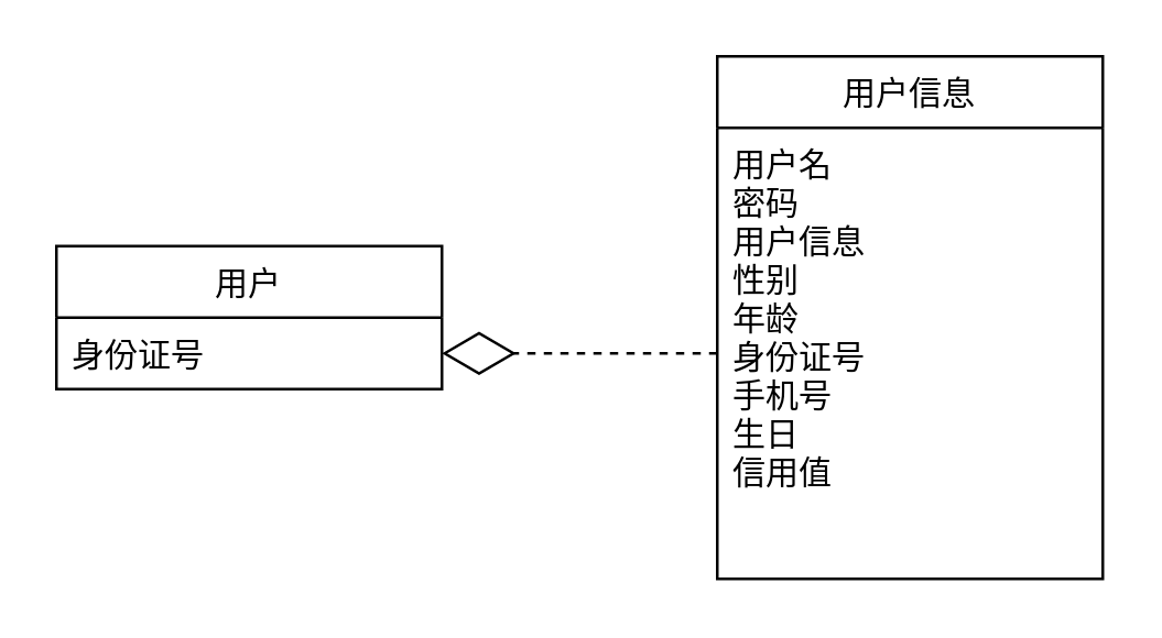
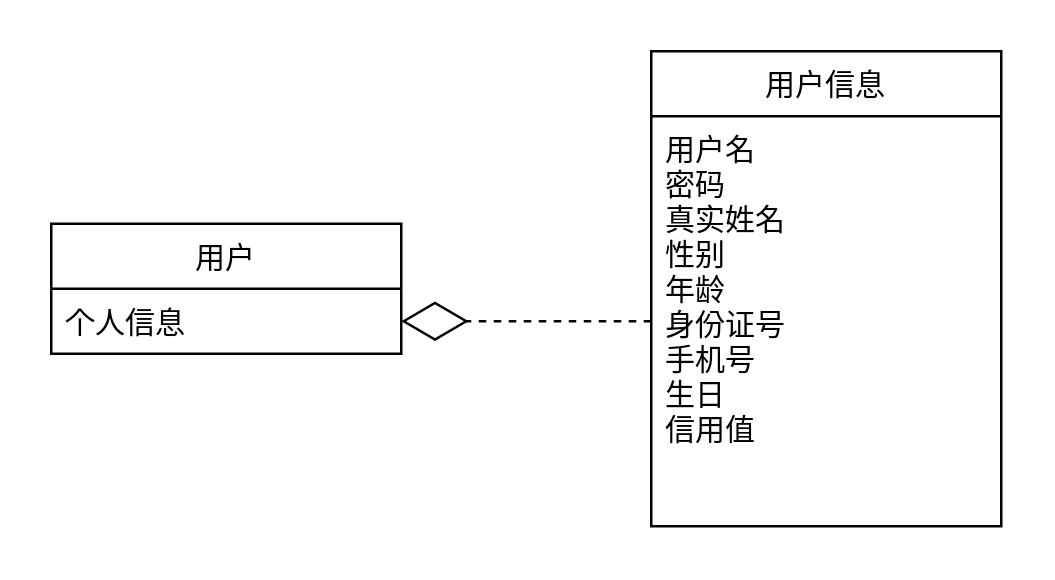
- <mxCell id="5" value="用户名&#10;密码&#10;用户信息&#10;性别&#10;年龄&#10;身份证号&#10;手机号&#10;生日&#10;信用值&#10;&#10;" style="text;strokeColor=none;fillColor=none;align=left;verticalAlign=top;spacingLeft=4;spacingRight=4;overflow=hidden;rotatable=0;points=[[0,0.5],[1,0.5]];portConstraint=eastwest;" parent="4" vertex="1"><mxGeometry y="26" width="140" height="164" as="geometry" /></mxCell>
+ <mxCell id="5" value="用户名&#10;密码&#10;真实姓名&#10;性别&#10;年龄&#10;身份证号&#10;手机号&#10;生日&#10;信用值&#10;&#10;" style="text;strokeColor=none;fillColor=none;align=left;verticalAlign=top;spacingLeft=4;spacingRight=4;overflow=hidden;rotatable=0;points=[[0,0.5],[1,0.5]];portConstraint=eastwest;" parent="4" vertex="1"><mxGeometry y="26" width="140" height="164" as="geometry" /></mxCell>
- <mxCell id="3" value="身份证号" style="text;strokeColor=none;fillColor=none;align=left;verticalAlign=top;spacingLeft=4;spacingRight=4;overflow=hidden;rotatable=0;points=[[0,0.5],[1,0.5]];portConstraint=eastwest;" parent="2" vertex="1"><mxGeometry y="26" width="140" height="26" as="geometry" /></mxCell>
+ <mxCell id="3" value="个人信息" style="text;strokeColor=none;fillColor=none;align=left;verticalAlign=top;spacingLeft=4;spacingRight=4;overflow=hidden;rotatable=0;points=[[0,0.5],[1,0.5]];portConstraint=eastwest;" parent="2" vertex="1"><mxGeometry y="26" width="140" height="26" as="geometry" /></mxCell>
